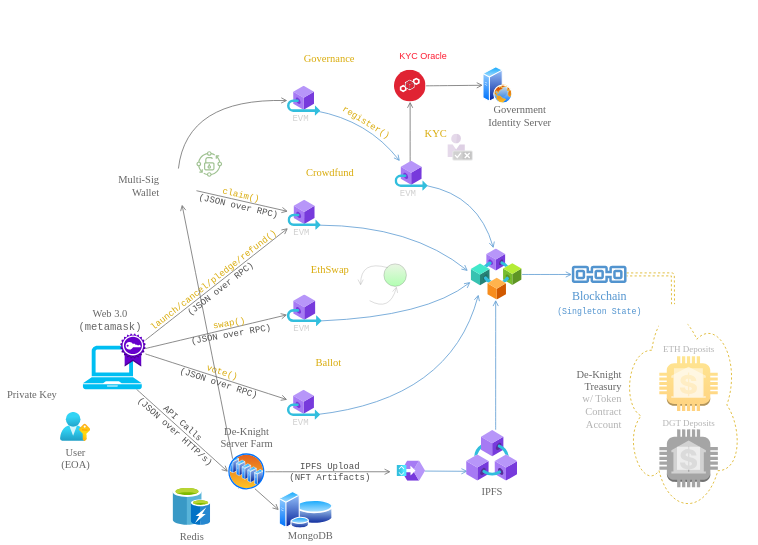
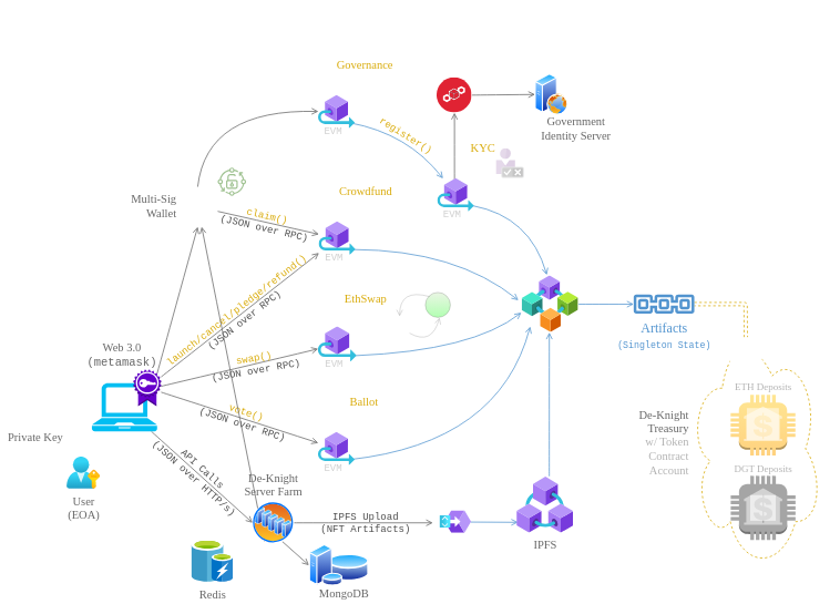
- <mxCell id="63" value="KYC Oracle" style="text;html=1;align=center;verticalAlign=middle;resizable=0;points=[];autosize=1;strokeColor=none;fillColor=none;fontSize=12;fontColor=#FD1C32;labelBackgroundColor=none;" parent="1" vertex="1"><mxGeometry x="517.86" y="59" width="90" height="30" as="geometry" /></mxCell>
+ <mxCell id="17" style="edgeStyle=none;curved=1;orthogonalLoop=1;jettySize=auto;html=1;entryX=0.5;entryY=1;entryDx=0;entryDy=0;strokeColor=#666666;fontColor=#D9AB0A;endArrow=open;endFill=0;exitX=0.855;exitY=0.11;exitDx=0;exitDy=0;exitPerimeter=0;" parent="1" source="69" target="8" edge="1"><mxGeometry relative="1" as="geometry"><mxPoint x="248.221" y="392.13" as="sourcePoint" /><Array as="points" /></mxGeometry></mxCell>
- <mxCell id="34" value="Blockchain&lt;br&gt;&lt;font face=&quot;Courier New&quot; style=&quot;font-size: 11px;&quot;&gt;(Singleton State)&lt;/font&gt;" style="sketch=0;outlineConnect=0;fontColor=#5294CF;gradientColor=none;fillColor=#5294CF;strokeColor=none;dashed=0;verticalLabelPosition=bottom;verticalAlign=top;align=center;html=1;fontSize=16;fontStyle=0;aspect=fixed;shape=mxgraph.aws4.blockchain_resource;labelBackgroundColor=none;labelPosition=center;spacingLeft=0;fontFamily=Comic Sans MS;" parent="1" vertex="1"><mxGeometry x="758.89" y="353.63" width="78" height="23" as="geometry" /></mxCell>
+ <mxCell id="34" value="Artifacts&lt;br&gt;&lt;font face=&quot;Courier New&quot; style=&quot;font-size: 11px;&quot;&gt;(Singleton State)&lt;/font&gt;" style="sketch=0;outlineConnect=0;fontColor=#5294CF;gradientColor=none;fillColor=#5294CF;strokeColor=none;dashed=0;verticalLabelPosition=bottom;verticalAlign=top;align=center;html=1;fontSize=16;fontStyle=0;aspect=fixed;shape=mxgraph.aws4.blockchain_resource;labelBackgroundColor=none;labelPosition=center;spacingLeft=0;fontFamily=Comic Sans MS;" parent="1" vertex="1"><mxGeometry x="758.89" y="353.63" width="78" height="23" as="geometry" /></mxCell>
